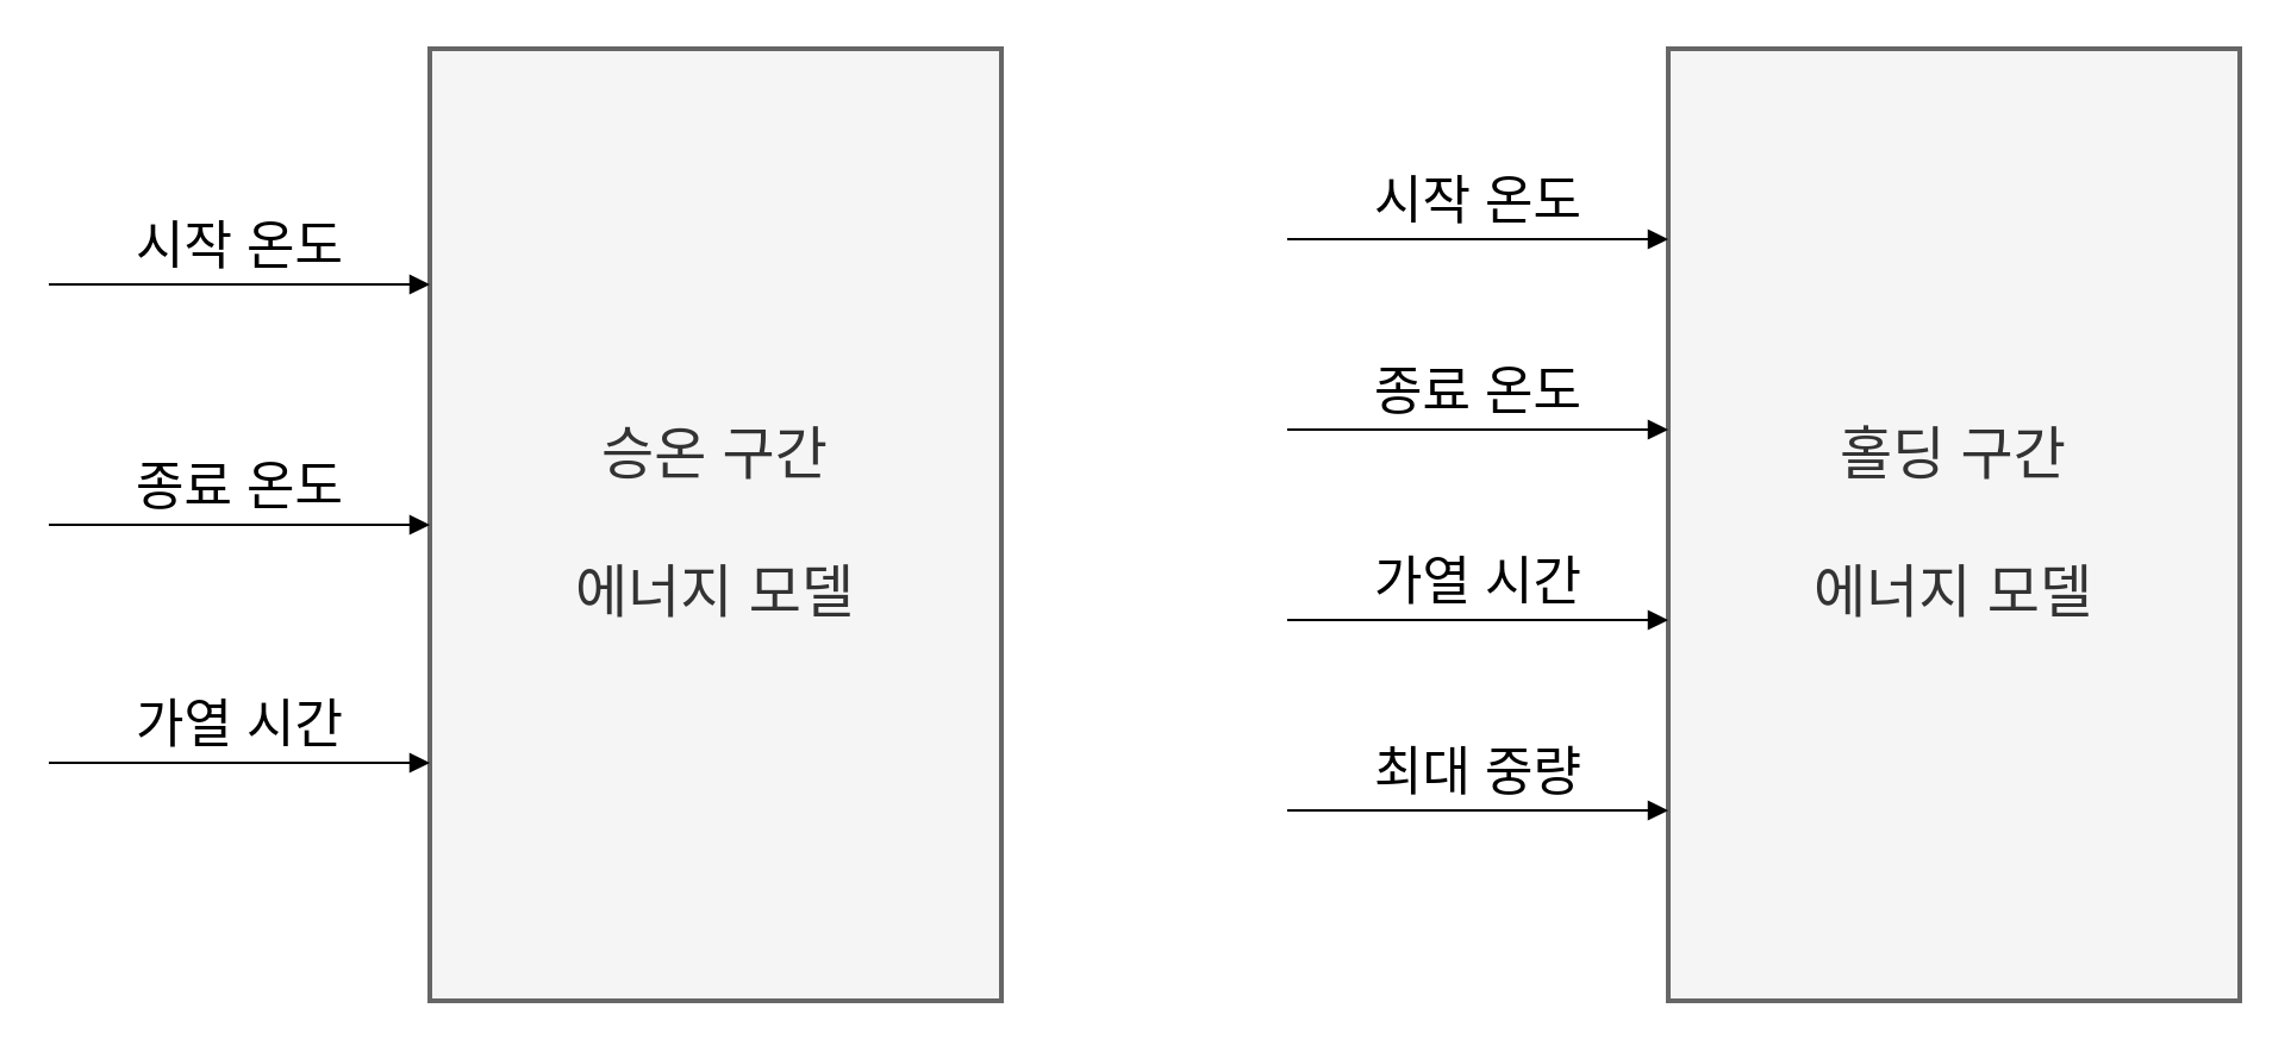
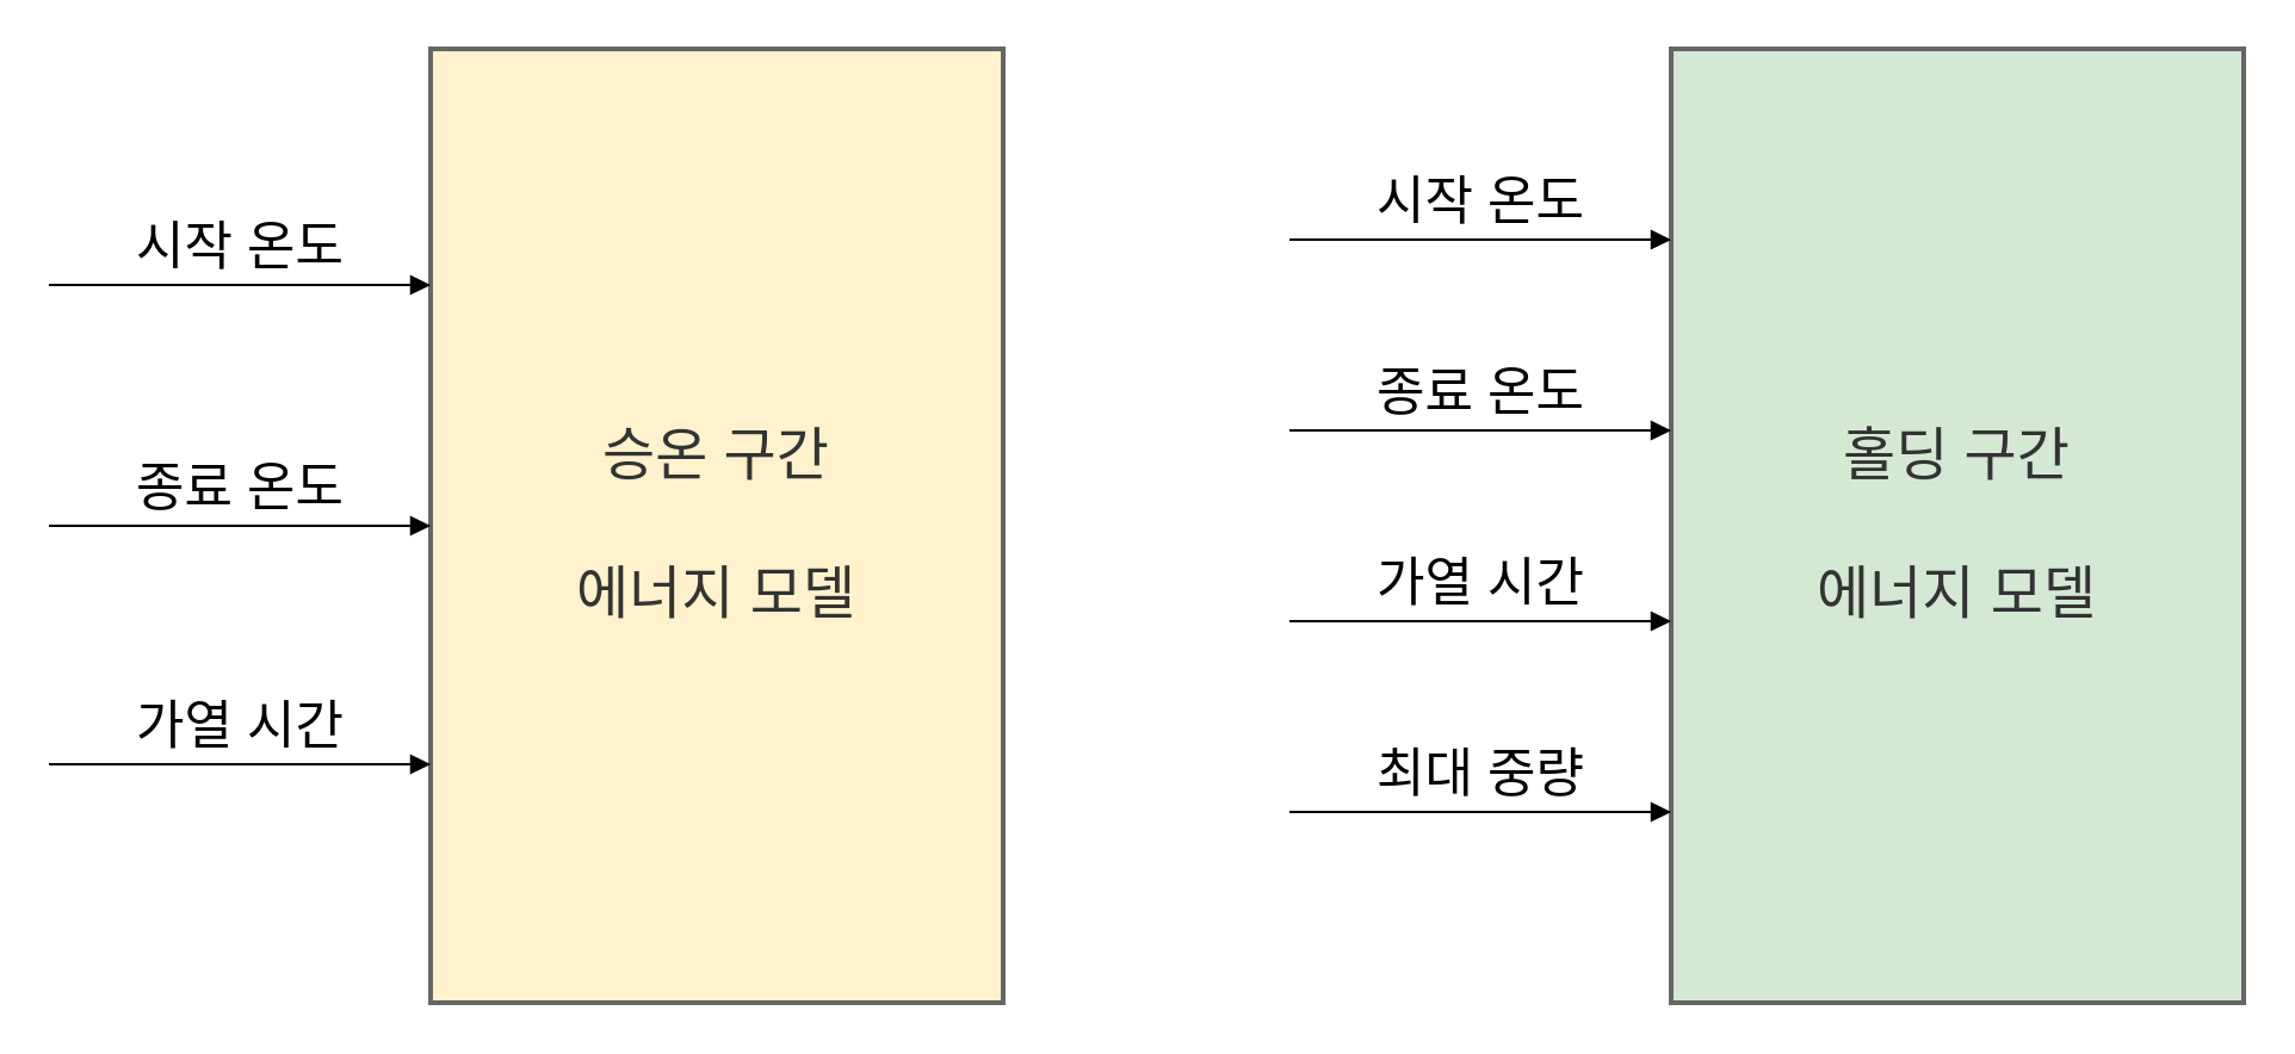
- <mxCell id="2" value="&lt;font style=&quot;font-size: 24px&quot;&gt;승온 구간&lt;br&gt;&lt;br&gt;에너지 모델&lt;/font&gt;" style="rounded=0;whiteSpace=wrap;html=1;fillColor=#f5f5f5;strokeColor=#666666;fontColor=#333333;strokeWidth=2;" parent="1" vertex="1"><mxGeometry x="180" y="20" width="240" height="400" as="geometry" /></mxCell>
+ <mxCell id="2" value="&lt;font style=&quot;font-size: 24px&quot;&gt;승온 구간&lt;br&gt;&lt;br&gt;에너지 모델&lt;/font&gt;" style="rounded=0;whiteSpace=wrap;html=1;fillColor=#fff2cc;strokeColor=#666666;fontColor=#333333;strokeWidth=2;" parent="1" vertex="1"><mxGeometry x="180" y="20" width="240" height="400" as="geometry" /></mxCell>
- <mxCell id="6" value="&lt;font style=&quot;font-size: 24px&quot;&gt;홀딩 구간&lt;br&gt;&lt;br&gt;에너지 모델&lt;/font&gt;" style="rounded=0;whiteSpace=wrap;html=1;fillColor=#f5f5f5;strokeColor=#666666;fontColor=#333333;strokeWidth=2;" vertex="1" parent="1"><mxGeometry x="700" y="20" width="240" height="400" as="geometry" /></mxCell>
+ <mxCell id="6" value="&lt;font style=&quot;font-size: 24px&quot;&gt;홀딩 구간&lt;br&gt;&lt;br&gt;에너지 모델&lt;/font&gt;" style="rounded=0;whiteSpace=wrap;html=1;fillColor=#d5e8d4;strokeColor=#666666;fontColor=#333333;strokeWidth=2;" vertex="1" parent="1"><mxGeometry x="700" y="20" width="240" height="400" as="geometry" /></mxCell>
